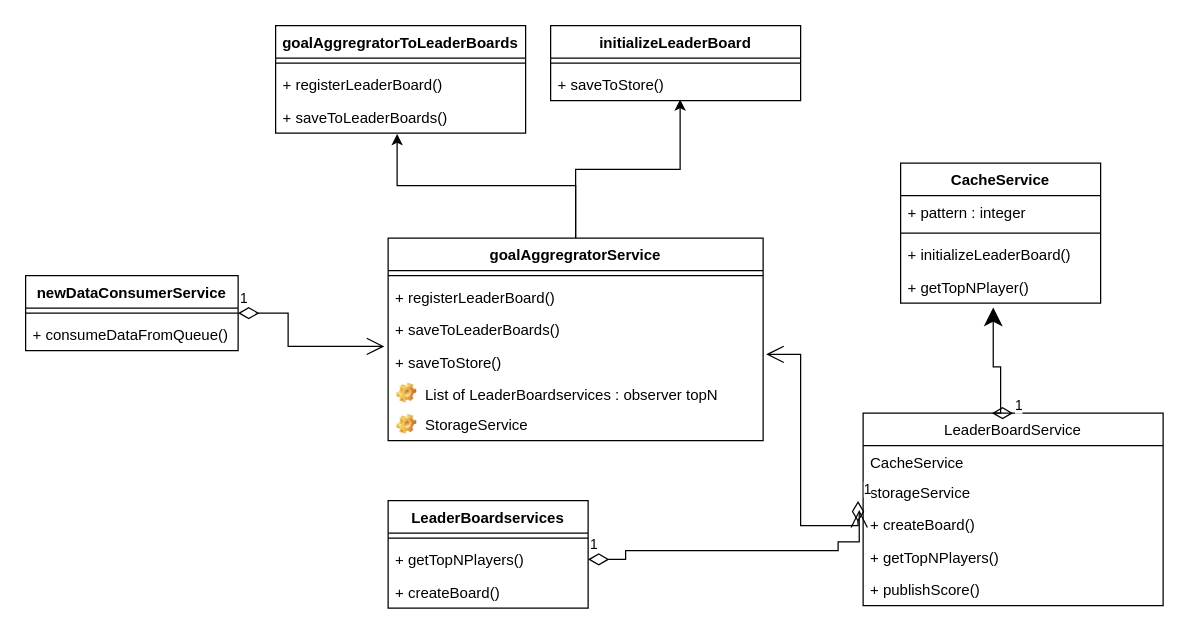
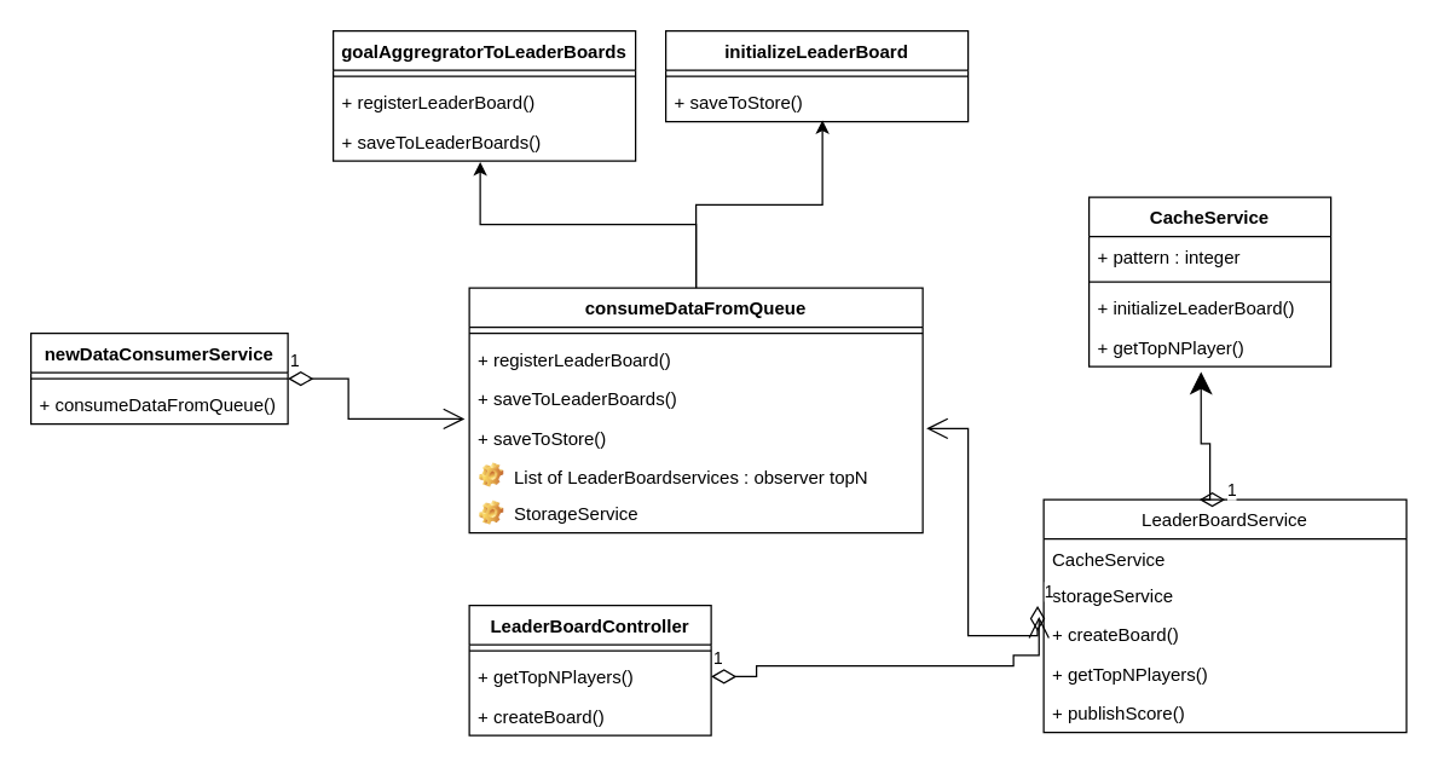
- <mxCell id="11" value="goalAggregratorService" style="swimlane;fontStyle=1;align=center;verticalAlign=top;childLayout=stackLayout;horizontal=1;startSize=26;horizontalStack=0;resizeParent=1;resizeParentMax=0;resizeLast=0;collapsible=1;marginBottom=0;" parent="1" vertex="1"><mxGeometry x="310" y="190" width="300" height="162" as="geometry" /></mxCell>
+ <mxCell id="11" value="consumeDataFromQueue" style="swimlane;fontStyle=1;align=center;verticalAlign=top;childLayout=stackLayout;horizontal=1;startSize=26;horizontalStack=0;resizeParent=1;resizeParentMax=0;resizeLast=0;collapsible=1;marginBottom=0;" parent="1" vertex="1"><mxGeometry x="310" y="190" width="300" height="162" as="geometry" /></mxCell>
- <mxCell id="31" value="LeaderBoardservices" style="swimlane;fontStyle=1;align=center;verticalAlign=top;childLayout=stackLayout;horizontal=1;startSize=26;horizontalStack=0;resizeParent=1;resizeParentMax=0;resizeLast=0;collapsible=1;marginBottom=0;" parent="1" vertex="1"><mxGeometry x="310" y="400" width="160" height="86" as="geometry" /></mxCell>
+ <mxCell id="31" value="LeaderBoardController" style="swimlane;fontStyle=1;align=center;verticalAlign=top;childLayout=stackLayout;horizontal=1;startSize=26;horizontalStack=0;resizeParent=1;resizeParentMax=0;resizeLast=0;collapsible=1;marginBottom=0;" parent="1" vertex="1"><mxGeometry x="310" y="400" width="160" height="86" as="geometry" /></mxCell>
